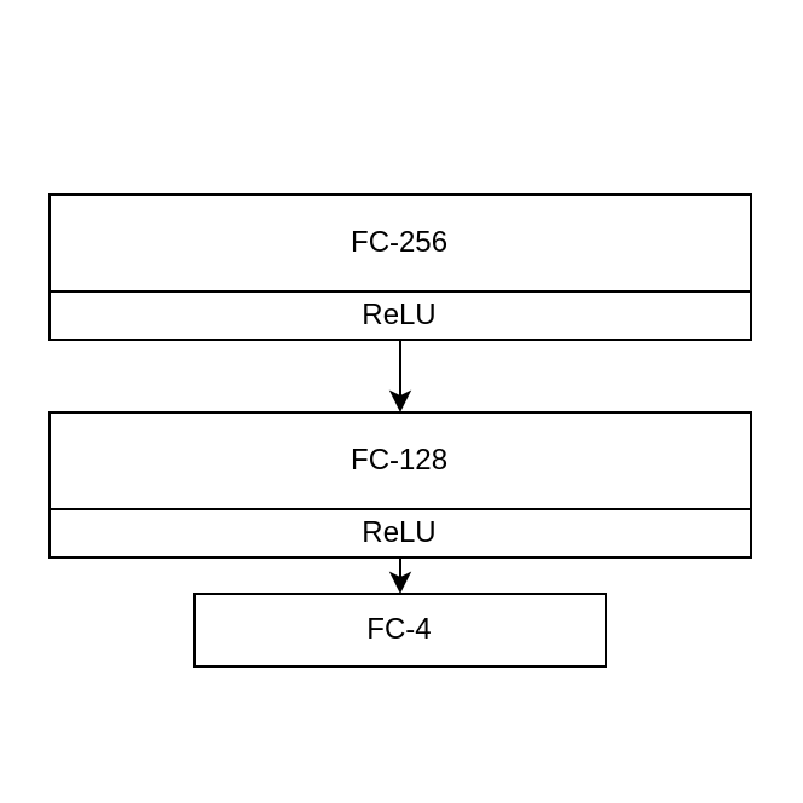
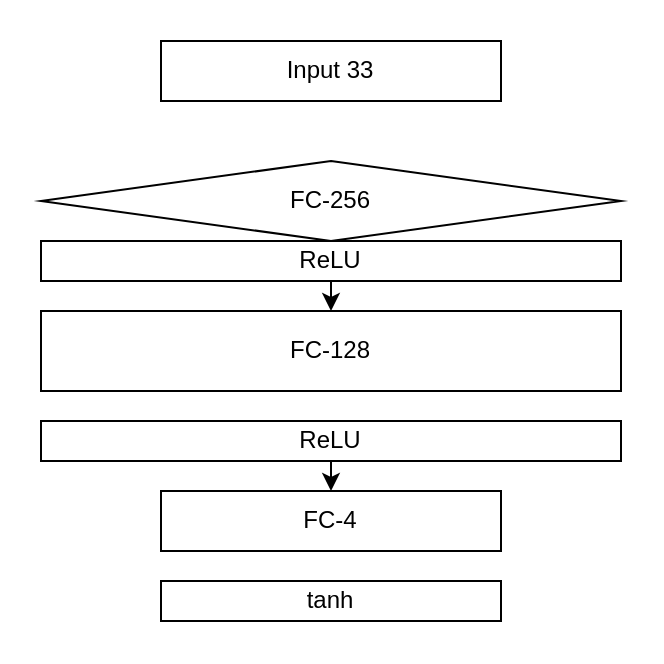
+ <mxCell id="7" value="Input 33" style="rounded=0;whiteSpace=wrap;html=1;" parent="1" vertex="1"><mxGeometry x="80" y="20" width="170" height="30" as="geometry" /></mxCell>
- <mxCell id="2" value="FC-256" style="rounded=0;whiteSpace=wrap;html=1;" parent="1" vertex="1"><mxGeometry x="20" y="80" width="290" height="40" as="geometry" /></mxCell>
+ <mxCell id="2" value="FC-256" style="rhombus;whiteSpace=wrap;html=1;" parent="1" vertex="1"><mxGeometry x="20" y="80" width="290" height="40" as="geometry" /></mxCell>
- <mxCell id="5" value="FC-128" style="rounded=0;whiteSpace=wrap;html=1;" parent="1" vertex="1"><mxGeometry x="20" y="170" width="290" height="40" as="geometry" /></mxCell>
+ <mxCell id="5" value="FC-128" style="rounded=0;whiteSpace=wrap;html=1;" parent="1" vertex="1"><mxGeometry x="20" y="155" width="290" height="40" as="geometry" /></mxCell>
+ <mxCell id="10" value="tanh" style="rounded=0;whiteSpace=wrap;html=1;" parent="1" vertex="1"><mxGeometry x="80" y="290" width="170" height="20" as="geometry" /></mxCell>
